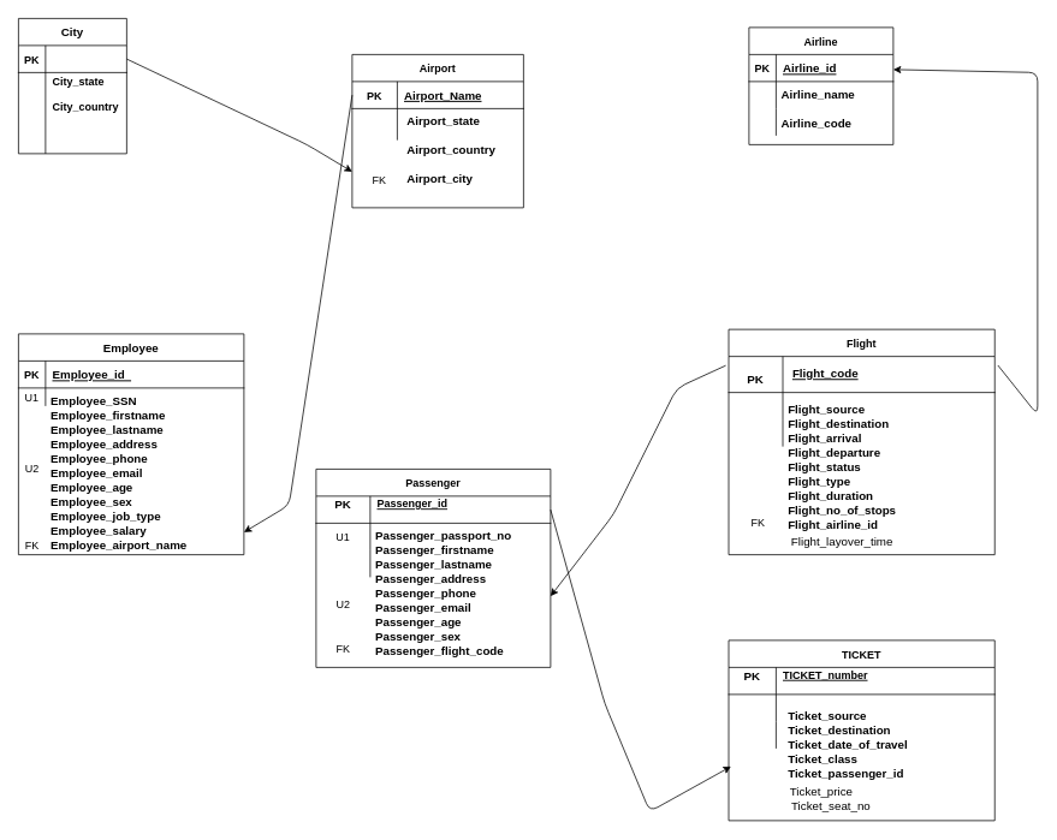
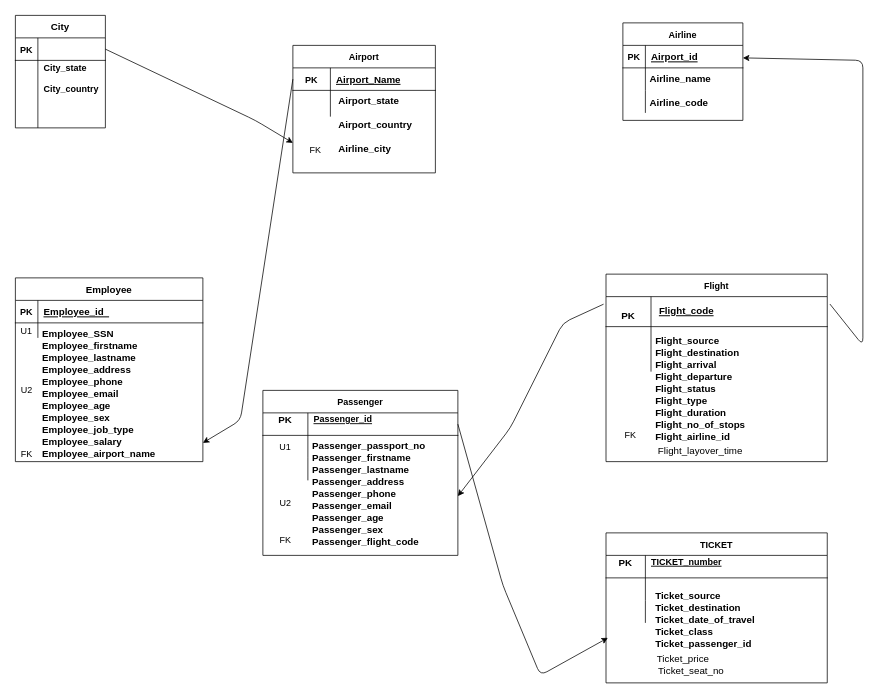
- <mxCell id="5" value="Airline_id" style="shape=partialRectangle;overflow=hidden;connectable=0;fillColor=none;top=0;left=0;bottom=0;right=0;align=left;spacingLeft=6;fontStyle=5;fontSize=13;" parent="3" vertex="1"><mxGeometry x="30" width="130" height="30" as="geometry"><mxRectangle width="130" height="30" as="alternateBounds" /></mxGeometry></mxCell>
+ <mxCell id="5" value="Airport_id" style="shape=partialRectangle;overflow=hidden;connectable=0;fillColor=none;top=0;left=0;bottom=0;right=0;align=left;spacingLeft=6;fontStyle=5;fontSize=13;" parent="3" vertex="1"><mxGeometry x="30" width="130" height="30" as="geometry"><mxRectangle width="130" height="30" as="alternateBounds" /></mxGeometry></mxCell>
- <mxCell id="37" value="Airport_state&#10;&#10;Airport_country&#10;&#10;Airport_city&#10;" style="text;strokeColor=none;fillColor=none;spacingLeft=4;spacingRight=4;overflow=hidden;rotatable=0;points=[[0,0.5],[1,0.5]];portConstraint=eastwest;fontSize=13;rounded=0;sketch=0;fontStyle=1" parent="1" vertex="1"><mxGeometry x="445" y="120" width="130" height="90" as="geometry" /></mxCell>
+ <mxCell id="37" value="Airport_state&#10;&#10;Airport_country&#10;&#10;Airline_city&#10;" style="text;strokeColor=none;fillColor=none;spacingLeft=4;spacingRight=4;overflow=hidden;rotatable=0;points=[[0,0.5],[1,0.5]];portConstraint=eastwest;fontSize=13;rounded=0;sketch=0;fontStyle=1" parent="1" vertex="1"><mxGeometry x="445" y="120" width="130" height="90" as="geometry" /></mxCell>
